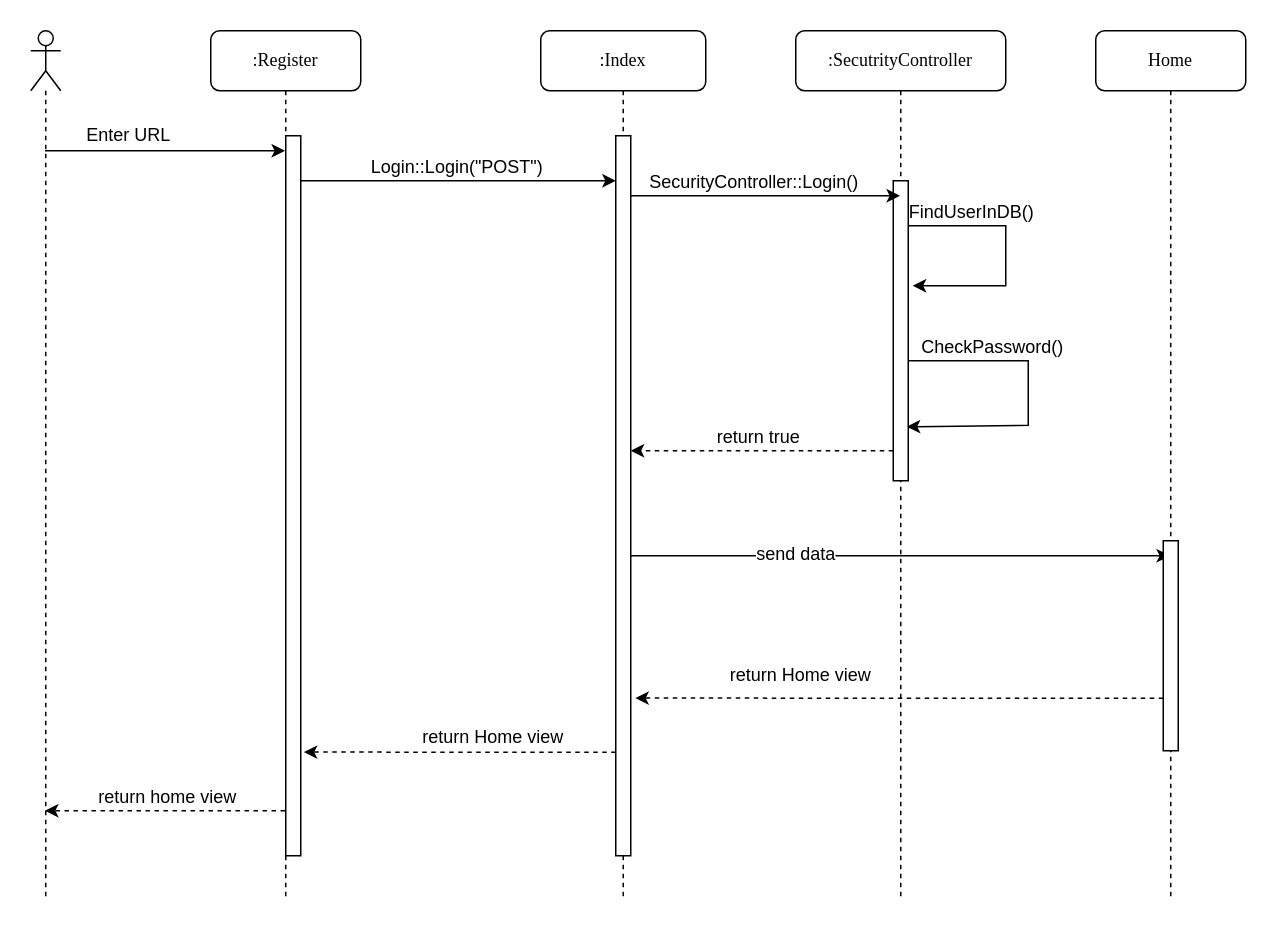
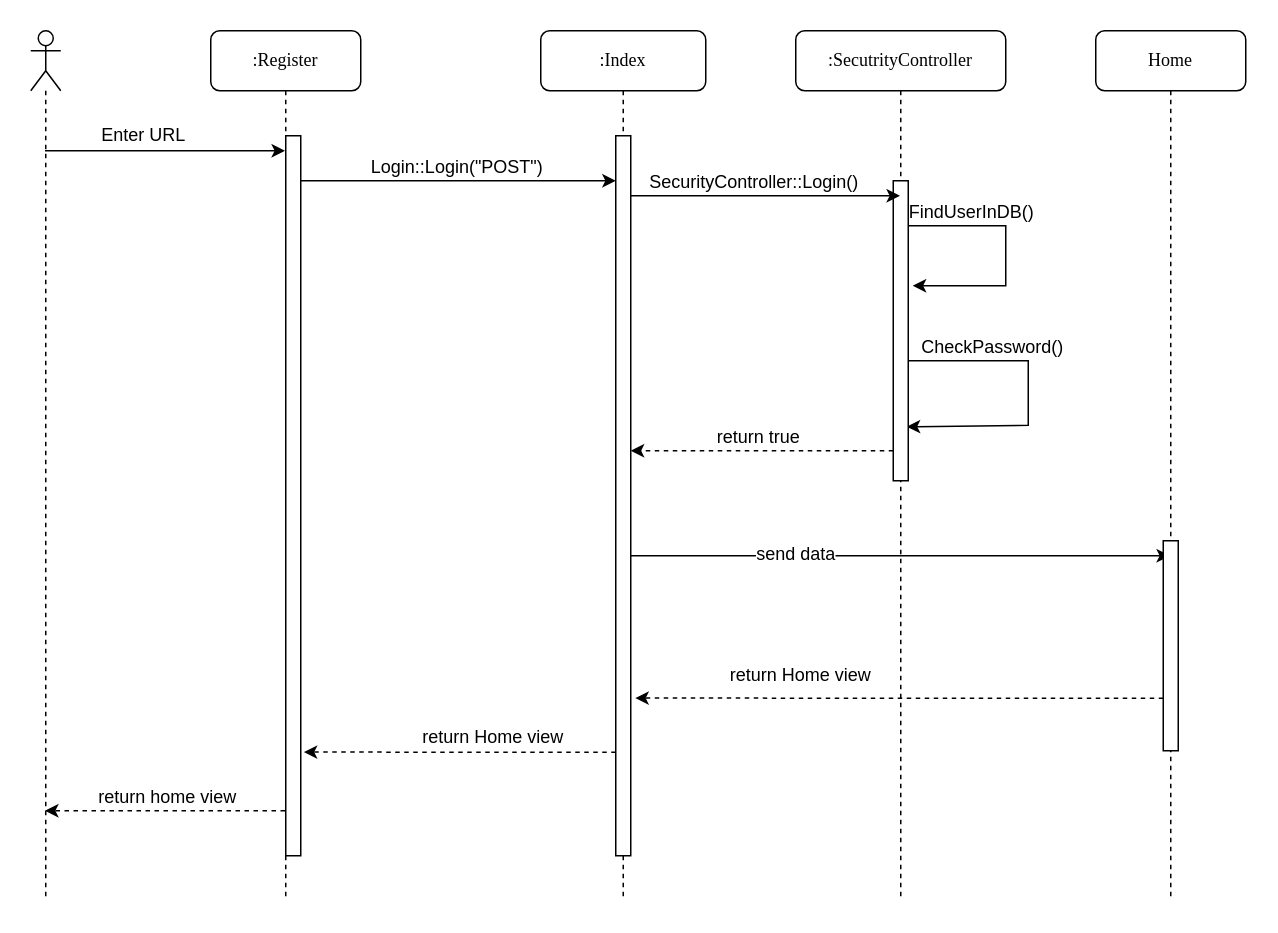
- <mxCell id="22" value="Enter URL" style="text;html=1;align=center;verticalAlign=middle;resizable=0;points=[];;autosize=1;" parent="1" vertex="1"><mxGeometry x="50" y="80" width="70" height="20" as="geometry" /></mxCell>
+ <mxCell id="22" value="Enter URL" style="text;html=1;align=center;verticalAlign=middle;resizable=0;points=[];;autosize=1;" parent="1" vertex="1"><mxGeometry x="60" y="80" width="70" height="20" as="geometry" /></mxCell>
